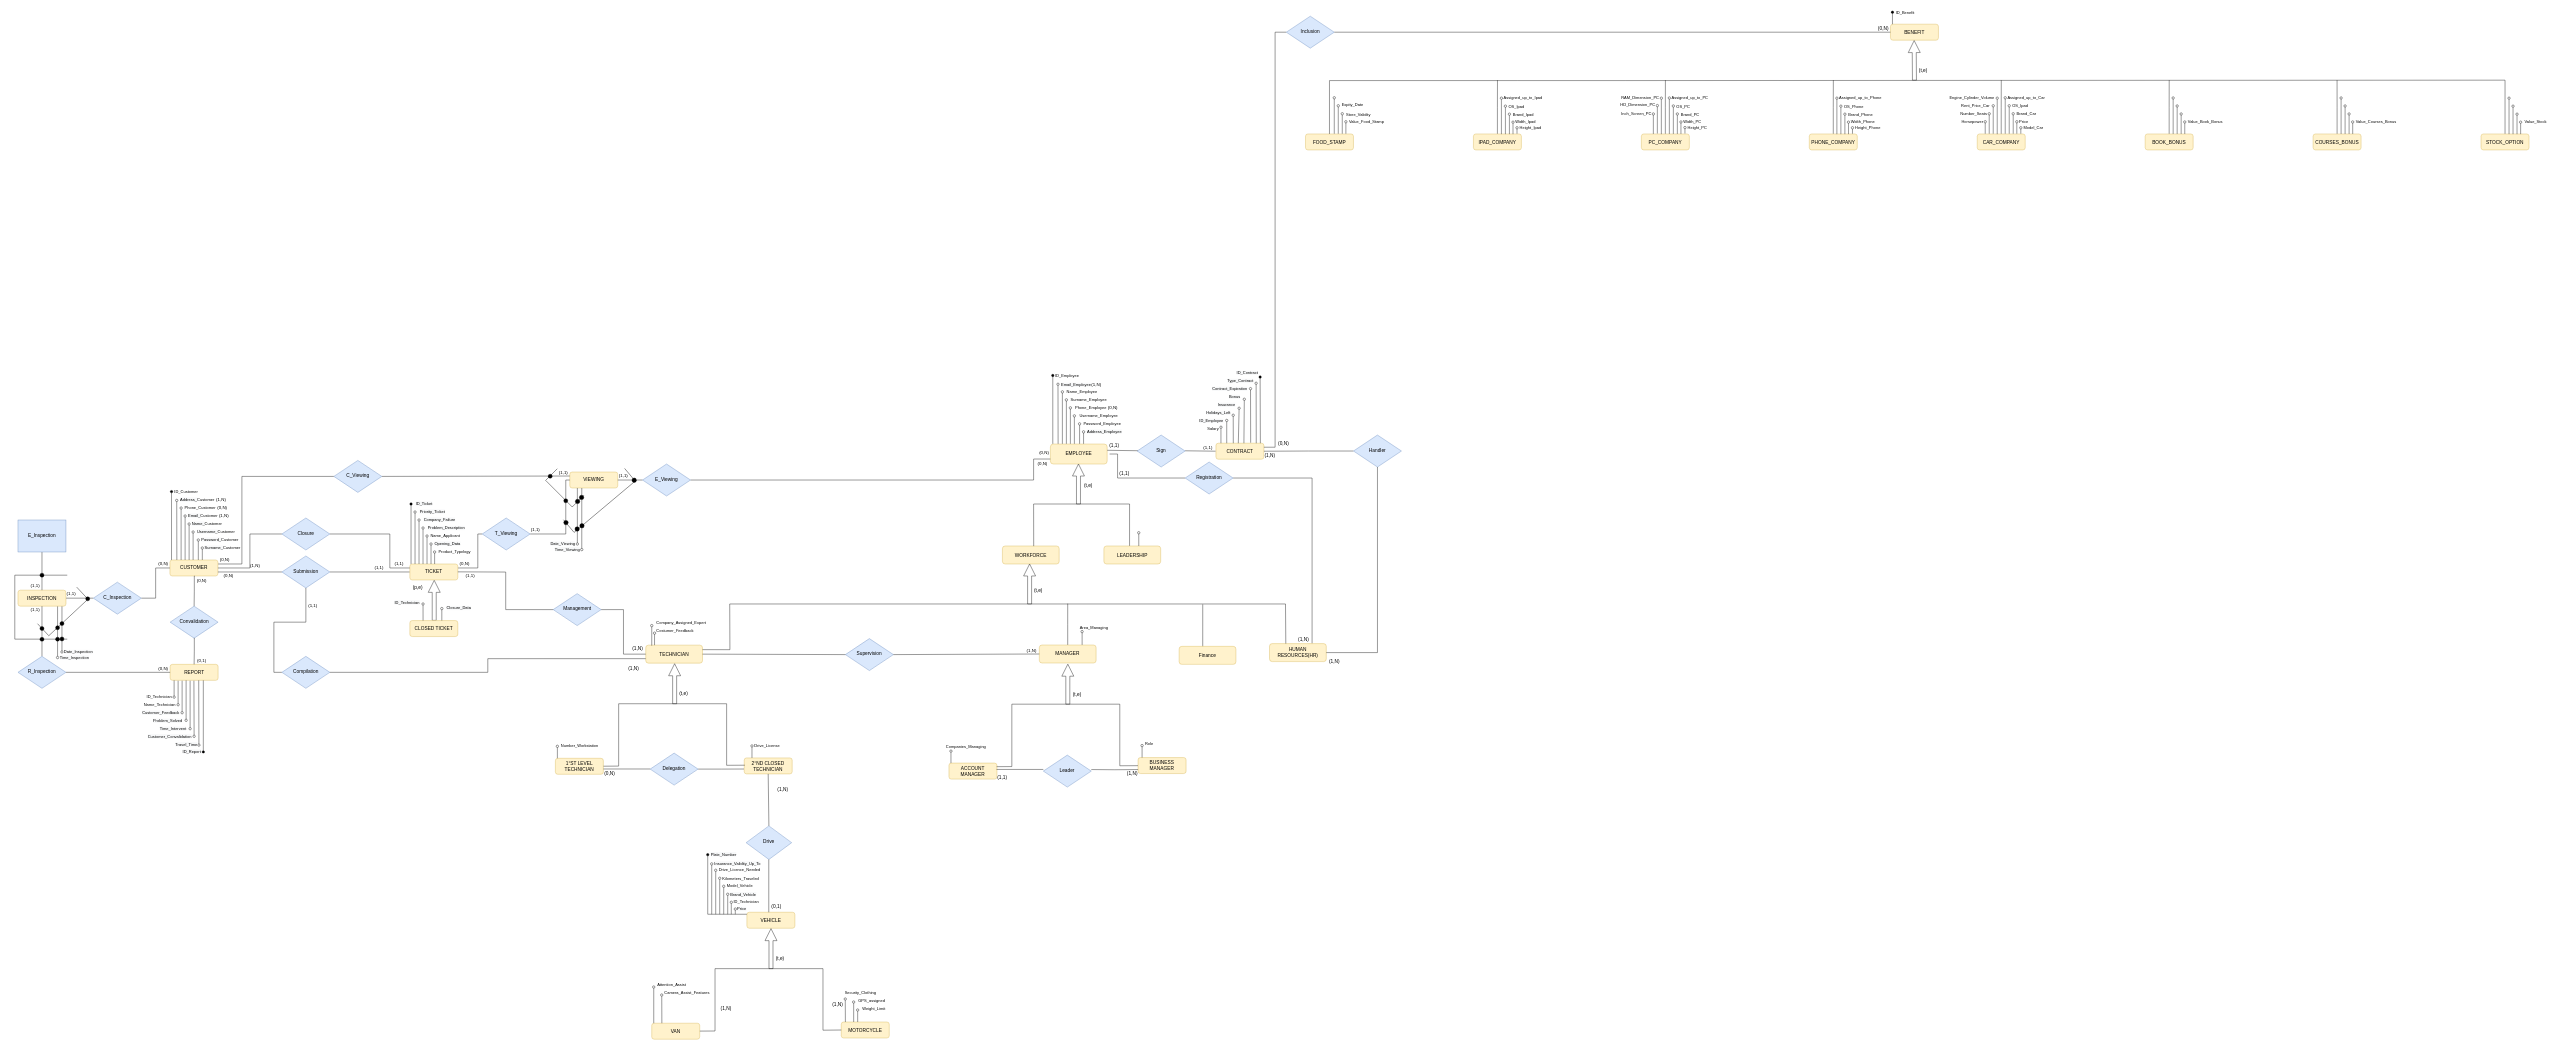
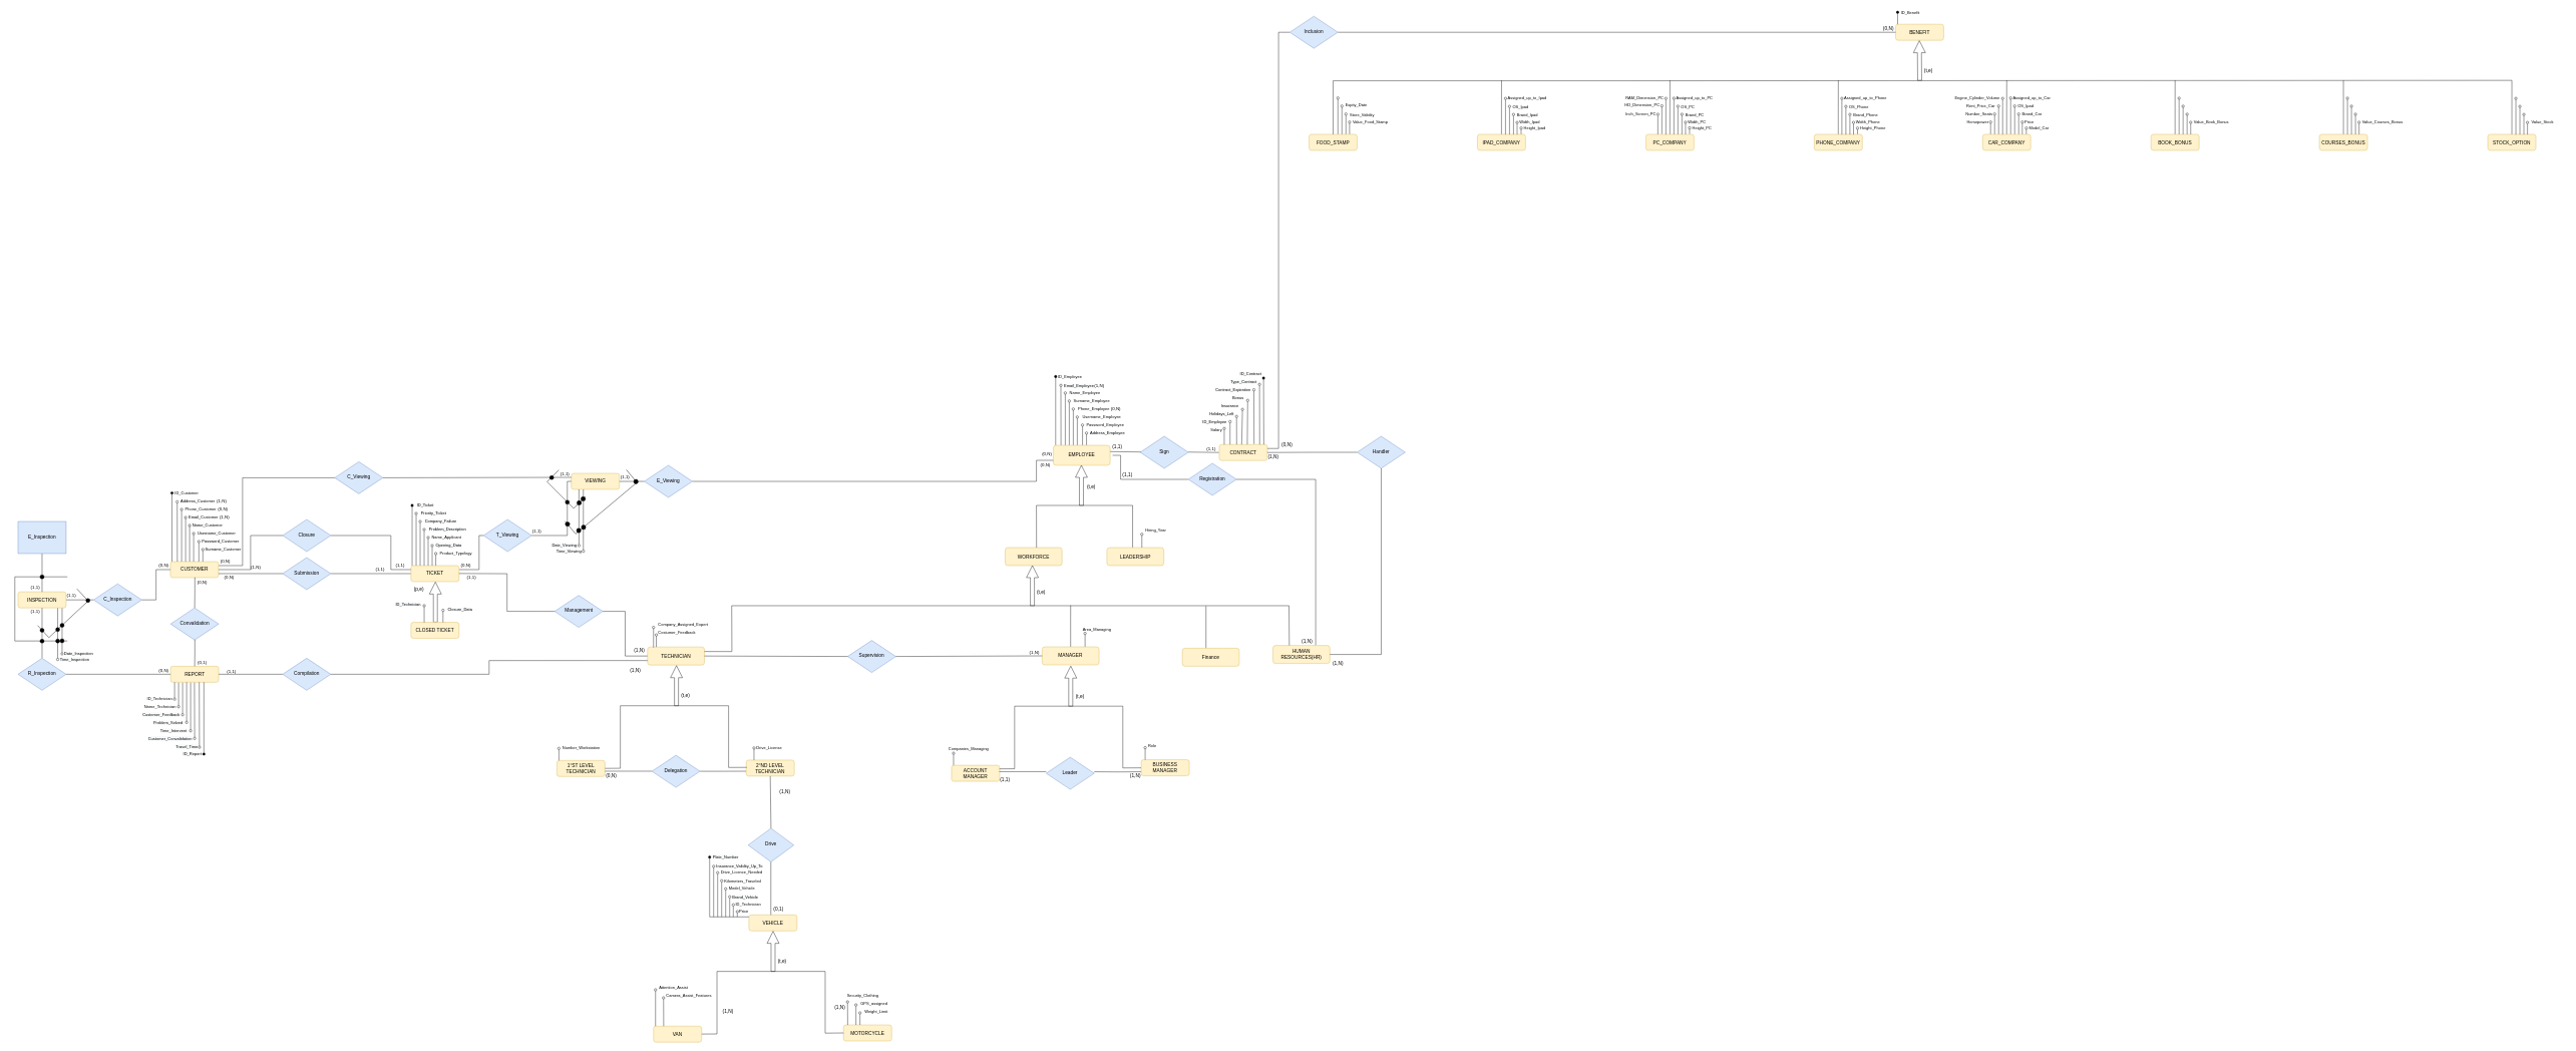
+ <mxCell id="390" value="&lt;span style=&quot;font-size: 10px&quot;&gt;Hiring_Year&lt;/span&gt;" style="text;html=1;strokeColor=none;fillColor=none;align=center;verticalAlign=middle;whiteSpace=wrap;rounded=0;" vertex="1" parent="1"><mxGeometry x="2860.83" y="1310.57" width="40" height="20.86" as="geometry" /></mxCell>
- <mxCell id="8" value="&amp;nbsp; &amp;nbsp; &amp;nbsp; (1,1)" style="edgeStyle=orthogonalEdgeStyle;rounded=0;html=1;jettySize=auto;orthogonalLoop=1;fontSize=11;endArrow=none;endFill=0;endSize=8;strokeWidth=1;shadow=0;labelBackgroundColor=none;exitX=0;exitY=0.5;exitDx=0;exitDy=0;" parent="1" source="12" target="5" edge="1"><mxGeometry x="0.714" y="-8" relative="1" as="geometry"><mxPoint as="offset" /><mxPoint x="656.5" y="1681" as="sourcePoint" /><mxPoint x="552" y="1716" as="targetPoint" /></mxGeometry></mxCell>
+ <mxCell id="8" value="&amp;nbsp; &amp;nbsp; &amp;nbsp; (1,1)" style="edgeStyle=orthogonalEdgeStyle;rounded=0;html=1;jettySize=auto;orthogonalLoop=1;fontSize=11;endArrow=none;endFill=0;endSize=8;strokeWidth=1;shadow=0;labelBackgroundColor=none;entryX=1;entryY=0.5;entryDx=0;entryDy=0;exitX=0;exitY=0.5;exitDx=0;exitDy=0;" parent="1" source="12" target="6" edge="1"><mxGeometry x="0.714" y="-8" relative="1" as="geometry"><mxPoint as="offset" /><mxPoint x="656.5" y="1681" as="sourcePoint" /><mxPoint x="552" y="1716" as="targetPoint" /></mxGeometry></mxCell>
- <mxCell id="53" value="2°ND CLOSED TECHNICIAN" style="rounded=1;whiteSpace=wrap;html=1;fontSize=12;glass=0;strokeWidth=1;shadow=0;fillColor=#fff2cc;strokeColor=#d6b656;" parent="1" vertex="1"><mxGeometry x="1859.25" y="1895" width="120" height="40" as="geometry" /></mxCell>
+ <mxCell id="53" value="2°ND LEVEL TECHNICIAN" style="rounded=1;whiteSpace=wrap;html=1;fontSize=12;glass=0;strokeWidth=1;shadow=0;fillColor=#fff2cc;strokeColor=#d6b656;" parent="1" vertex="1"><mxGeometry x="1859.25" y="1895" width="120" height="40" as="geometry" /></mxCell>
